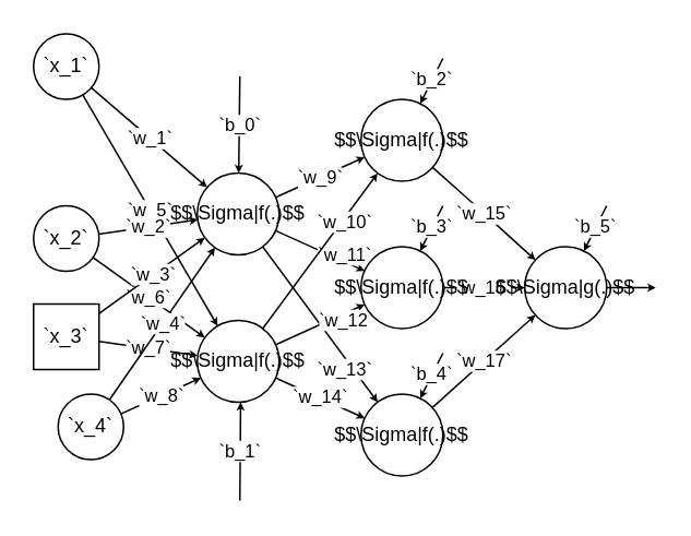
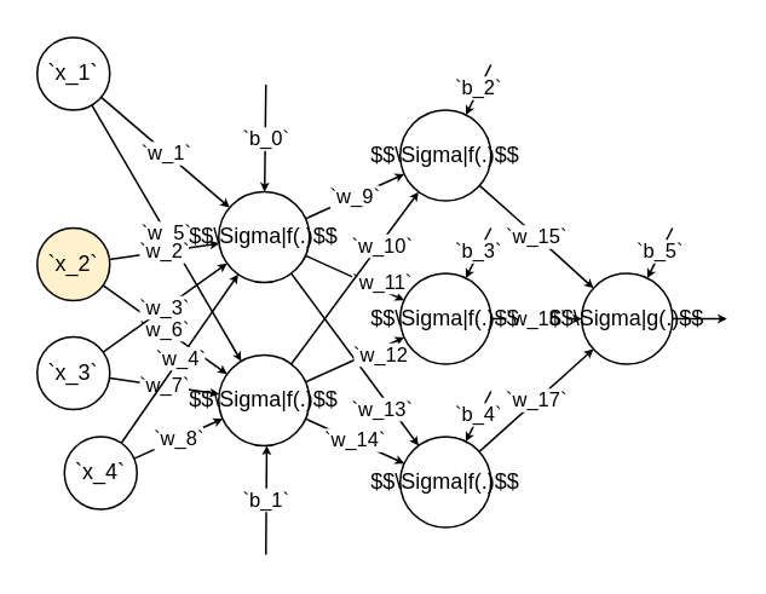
- <mxCell id="7" value="`x_2`" style="ellipse;whiteSpace=wrap;html=1;aspect=fixed;" vertex="1" parent="1"><mxGeometry x="20" y="125" width="40" height="40" as="geometry" /></mxCell>
+ <mxCell id="7" value="`x_2`" style="ellipse;whiteSpace=wrap;html=1;aspect=fixed;fillColor=#fff2cc;" vertex="1" parent="1"><mxGeometry x="20" y="125" width="40" height="40" as="geometry" /></mxCell>
- <mxCell id="10" value="`x_3`" style="whiteSpace=wrap;html=1;aspect=fixed;rounded=0;" vertex="1" parent="1"><mxGeometry x="20" y="185" width="40" height="40" as="geometry" /></mxCell>
+ <mxCell id="10" value="`x_3`" style="ellipse;whiteSpace=wrap;html=1;aspect=fixed;" vertex="1" parent="1"><mxGeometry x="20" y="185" width="40" height="40" as="geometry" /></mxCell>
